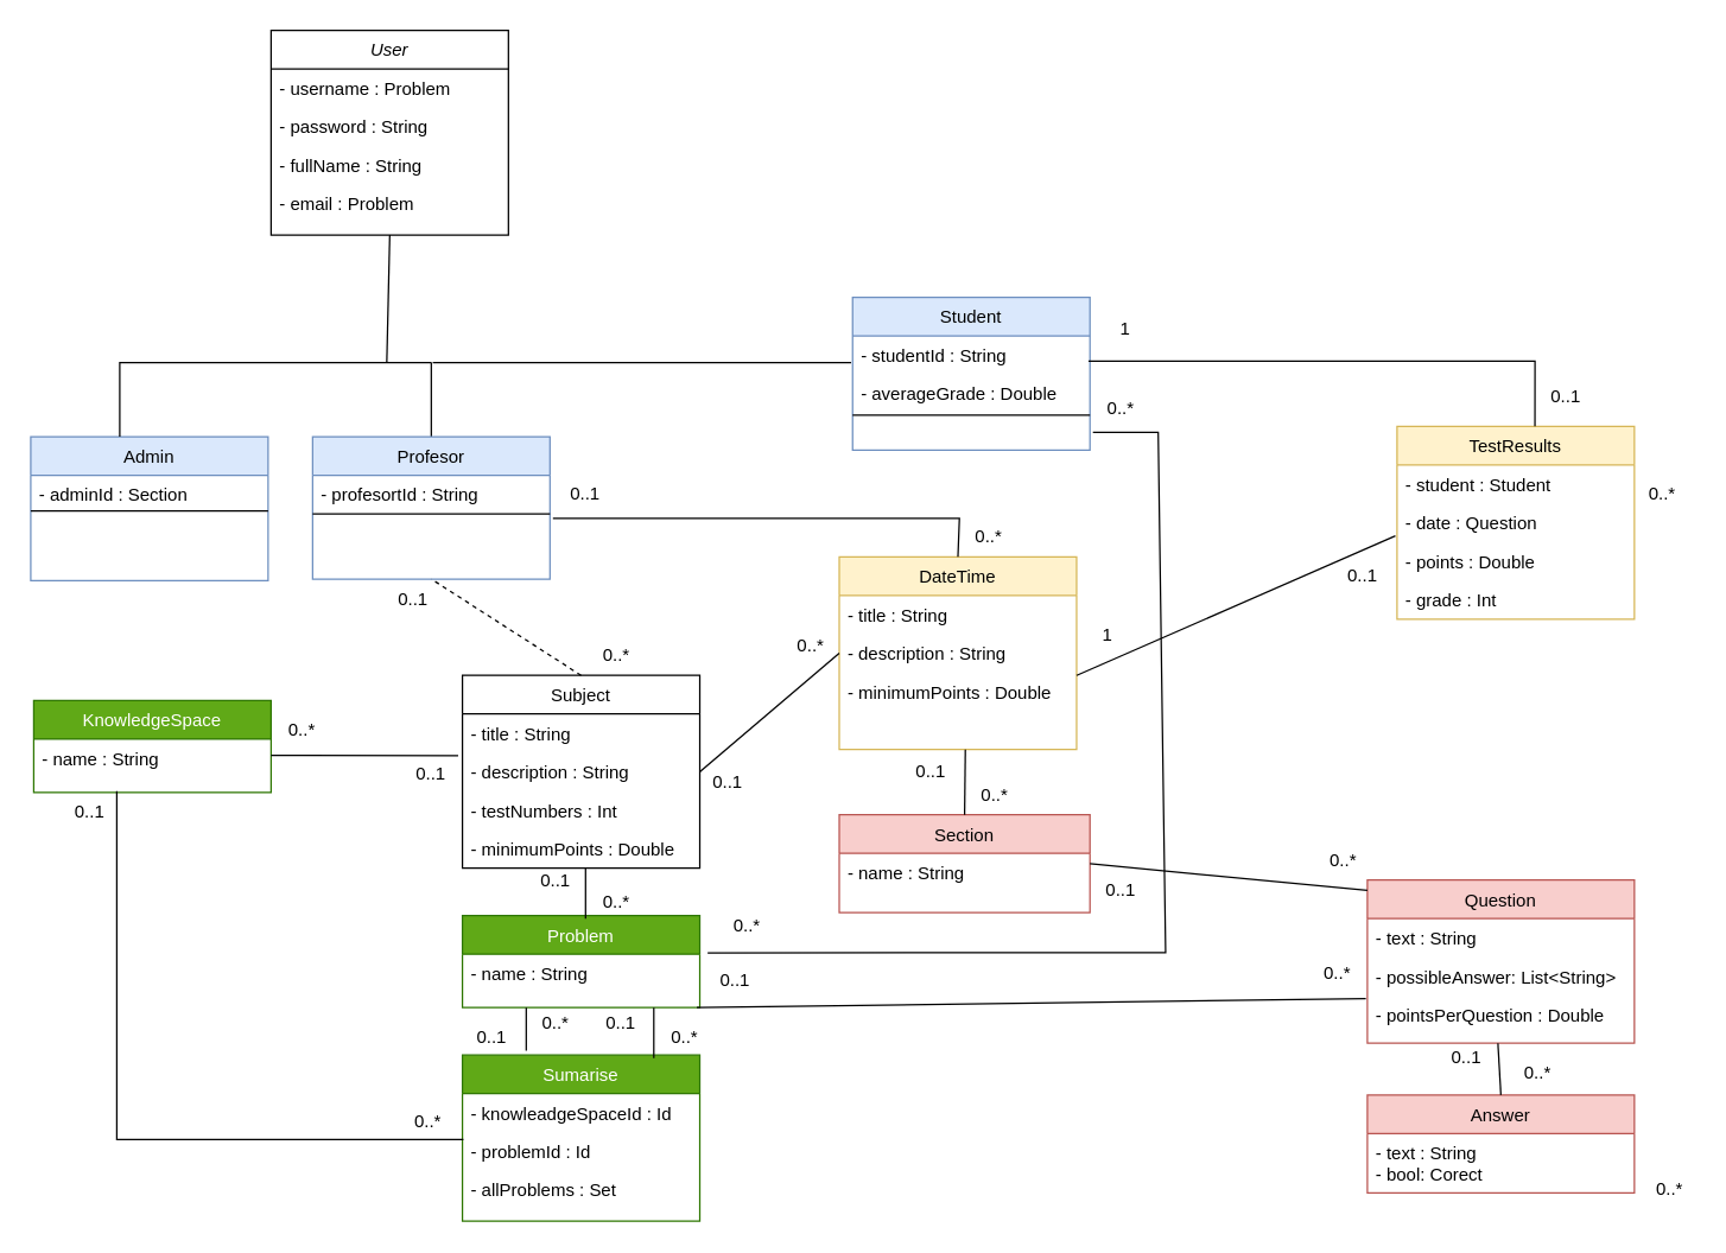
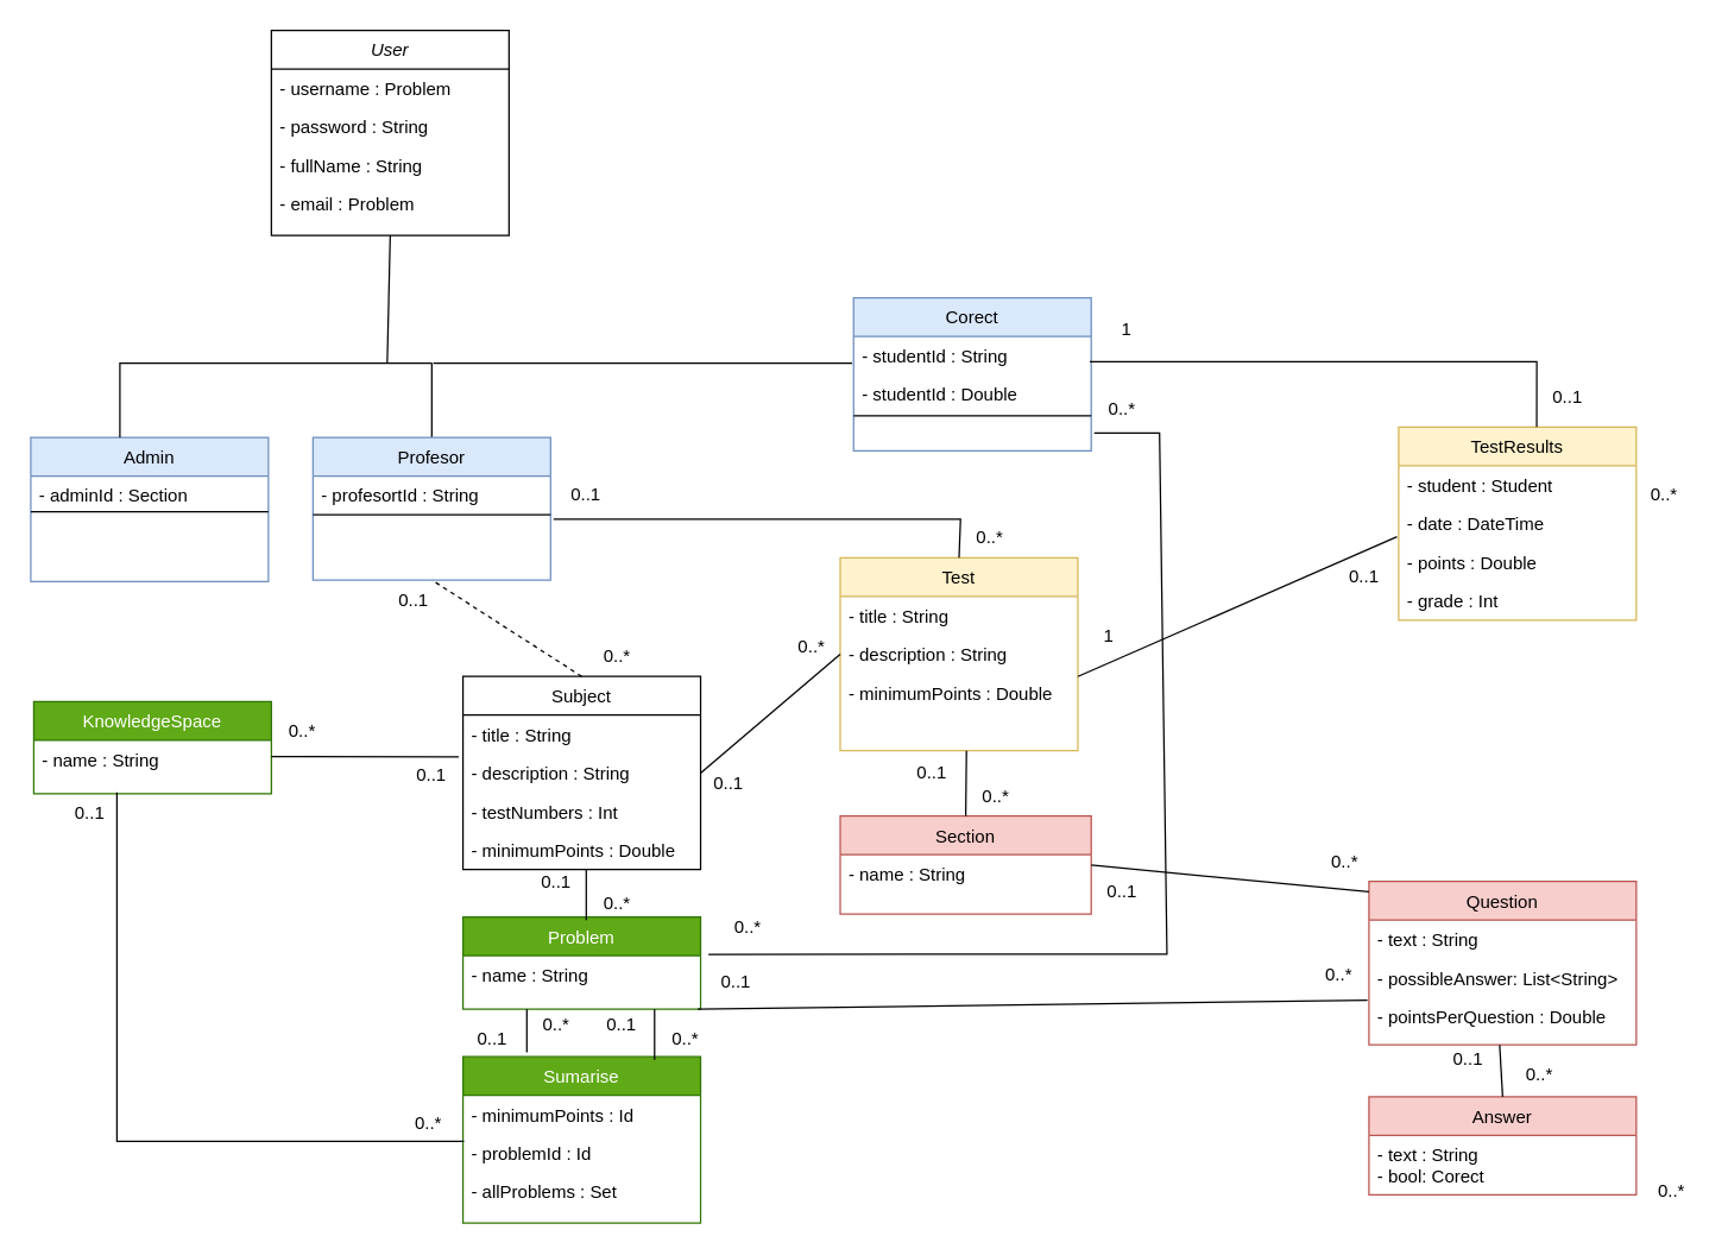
- <mxCell id="7" value="Student" style="swimlane;fontStyle=0;align=center;verticalAlign=top;childLayout=stackLayout;horizontal=1;startSize=26;horizontalStack=0;resizeParent=1;resizeLast=0;collapsible=1;marginBottom=0;rounded=0;shadow=0;strokeWidth=1;fillColor=#dae8fc;strokeColor=#6c8ebf;" parent="1" vertex="1"><mxGeometry x="574" y="200" width="160" height="103" as="geometry"><mxRectangle x="340" y="380" width="170" height="26" as="alternateBounds" /></mxGeometry></mxCell>
+ <mxCell id="7" value="Corect" style="swimlane;fontStyle=0;align=center;verticalAlign=top;childLayout=stackLayout;horizontal=1;startSize=26;horizontalStack=0;resizeParent=1;resizeLast=0;collapsible=1;marginBottom=0;rounded=0;shadow=0;strokeWidth=1;fillColor=#dae8fc;strokeColor=#6c8ebf;" parent="1" vertex="1"><mxGeometry x="574" y="200" width="160" height="103" as="geometry"><mxRectangle x="340" y="380" width="170" height="26" as="alternateBounds" /></mxGeometry></mxCell>
- <mxCell id="9" value="- averageGrade : Double" style="text;align=left;verticalAlign=top;spacingLeft=4;spacingRight=4;overflow=hidden;rotatable=0;points=[[0,0.5],[1,0.5]];portConstraint=eastwest;" parent="7" vertex="1"><mxGeometry y="52" width="160" height="26" as="geometry" /></mxCell>
+ <mxCell id="9" value="- studentId : Double" style="text;align=left;verticalAlign=top;spacingLeft=4;spacingRight=4;overflow=hidden;rotatable=0;points=[[0,0.5],[1,0.5]];portConstraint=eastwest;" parent="7" vertex="1"><mxGeometry y="52" width="160" height="26" as="geometry" /></mxCell>
- <mxCell id="29" value="- date : Question" style="text;align=left;verticalAlign=top;spacingLeft=4;spacingRight=4;overflow=hidden;rotatable=0;points=[[0,0.5],[1,0.5]];portConstraint=eastwest;" parent="27" vertex="1"><mxGeometry y="52" width="160" height="26" as="geometry" /></mxCell>
+ <mxCell id="29" value="- date : DateTime" style="text;align=left;verticalAlign=top;spacingLeft=4;spacingRight=4;overflow=hidden;rotatable=0;points=[[0,0.5],[1,0.5]];portConstraint=eastwest;" parent="27" vertex="1"><mxGeometry y="52" width="160" height="26" as="geometry" /></mxCell>
- <mxCell id="23" value="DateTime" style="swimlane;fontStyle=0;align=center;verticalAlign=top;childLayout=stackLayout;horizontal=1;startSize=26;horizontalStack=0;resizeParent=1;resizeLast=0;collapsible=1;marginBottom=0;rounded=0;shadow=0;strokeWidth=1;fillColor=#fff2cc;strokeColor=#d6b656;" parent="1" vertex="1"><mxGeometry x="565" y="375" width="160" height="130" as="geometry"><mxRectangle x="340" y="380" width="170" height="26" as="alternateBounds" /></mxGeometry></mxCell>
+ <mxCell id="23" value="Test" style="swimlane;fontStyle=0;align=center;verticalAlign=top;childLayout=stackLayout;horizontal=1;startSize=26;horizontalStack=0;resizeParent=1;resizeLast=0;collapsible=1;marginBottom=0;rounded=0;shadow=0;strokeWidth=1;fillColor=#fff2cc;strokeColor=#d6b656;" parent="1" vertex="1"><mxGeometry x="565" y="375" width="160" height="130" as="geometry"><mxRectangle x="340" y="380" width="170" height="26" as="alternateBounds" /></mxGeometry></mxCell>
- <mxCell id="43" value="- knowleadgeSpaceId : Id" style="text;align=left;verticalAlign=top;spacingLeft=4;spacingRight=4;overflow=hidden;rotatable=0;points=[[0,0.5],[1,0.5]];portConstraint=eastwest;" parent="42" vertex="1"><mxGeometry y="26" width="160" height="26" as="geometry" /></mxCell>
+ <mxCell id="43" value="- minimumPoints : Id" style="text;align=left;verticalAlign=top;spacingLeft=4;spacingRight=4;overflow=hidden;rotatable=0;points=[[0,0.5],[1,0.5]];portConstraint=eastwest;" parent="42" vertex="1"><mxGeometry y="26" width="160" height="26" as="geometry" /></mxCell>
